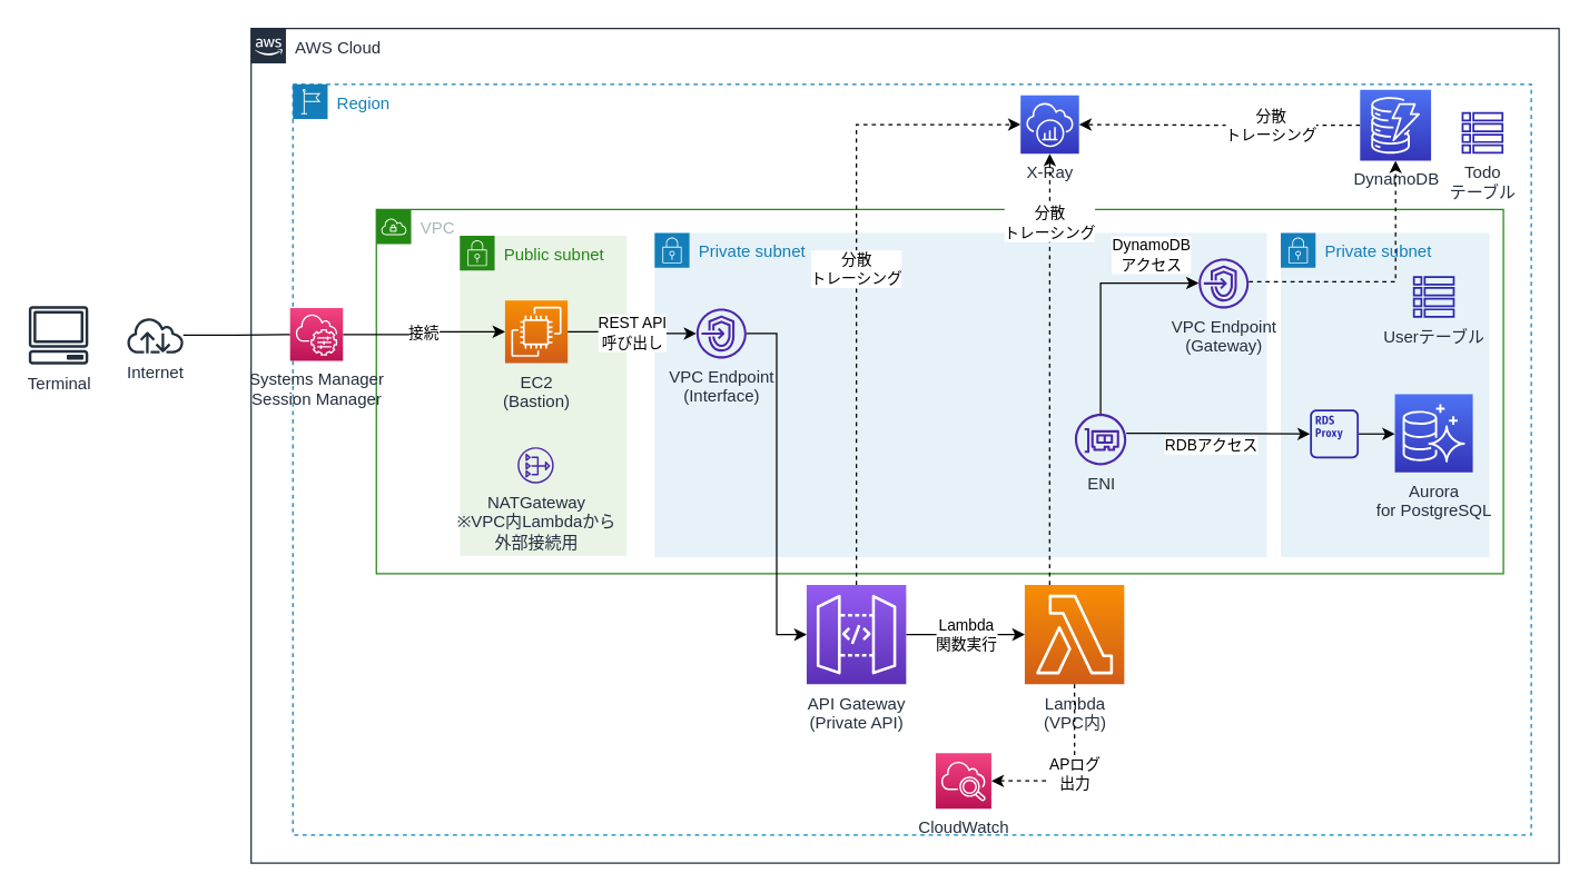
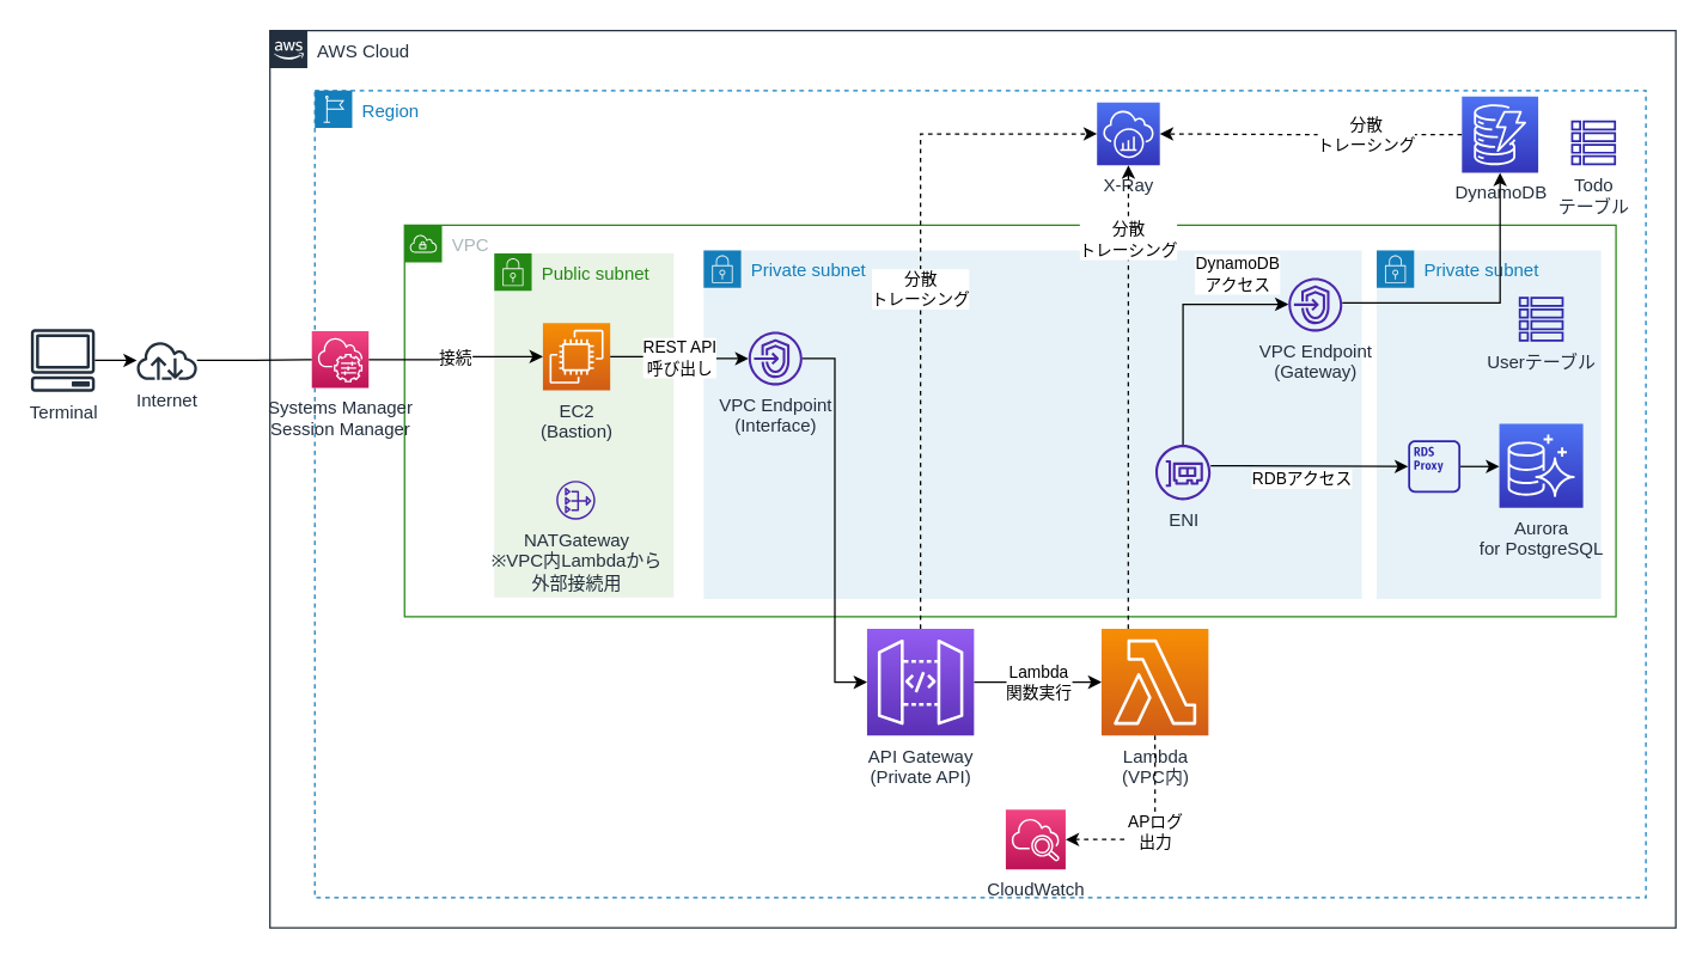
- <mxCell id="25" style="edgeStyle=orthogonalEdgeStyle;rounded=0;orthogonalLoop=1;jettySize=auto;html=1;entryX=0.5;entryY=1;entryDx=0;entryDy=0;entryPerimeter=0;dashed=1;" parent="3" source="12" target="24" edge="1"><mxGeometry relative="1" as="geometry"><Array as="points"><mxPoint x="793" y="142" /></Array></mxGeometry></mxCell>
+ <mxCell id="25" style="edgeStyle=orthogonalEdgeStyle;rounded=0;orthogonalLoop=1;jettySize=auto;html=1;entryX=0.5;entryY=1;entryDx=0;entryDy=0;entryPerimeter=0;" parent="3" source="12" target="24" edge="1"><mxGeometry relative="1" as="geometry"><Array as="points"><mxPoint x="793" y="142" /></Array></mxGeometry></mxCell>
+ <mxCell id="29" style="edgeStyle=orthogonalEdgeStyle;rounded=0;orthogonalLoop=1;jettySize=auto;html=1;" parent="3" source="26" target="28" edge="1"><mxGeometry relative="1" as="geometry" /></mxCell>
